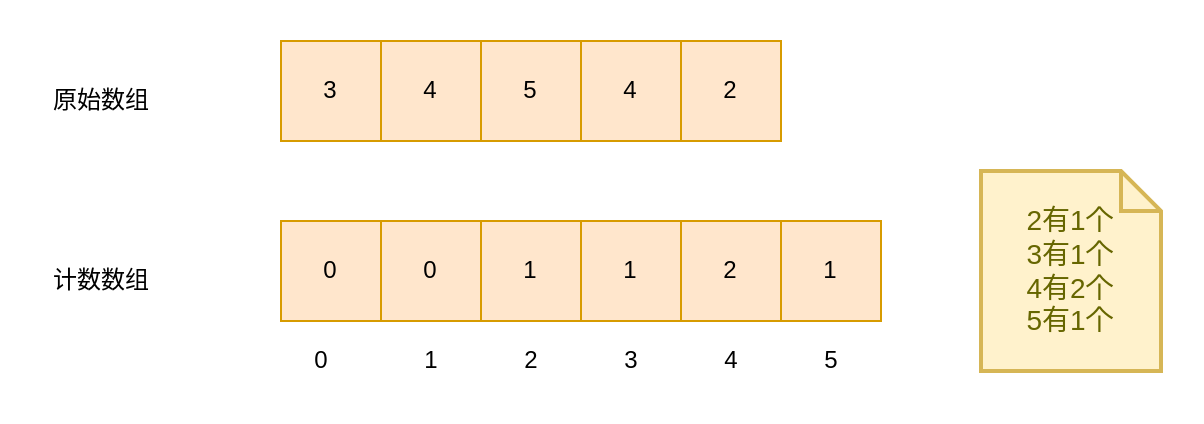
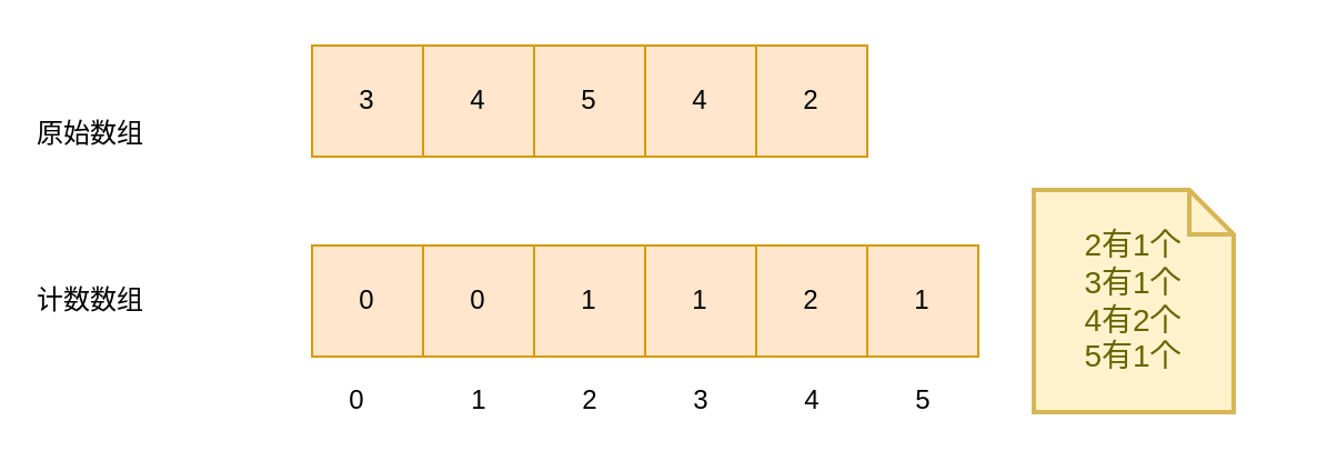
- <mxCell id="19" value="原始数组" style="text;html=1;align=center;verticalAlign=middle;resizable=0;points=[];autosize=1;strokeColor=none;" vertex="1" parent="1"><mxGeometry x="20" y="40" width="60" height="20" as="geometry" /></mxCell>
+ <mxCell id="19" value="原始数组" style="text;html=1;align=center;verticalAlign=middle;resizable=0;points=[];autosize=1;strokeColor=none;" vertex="1" parent="1"><mxGeometry x="10" y="50" width="60" height="20" as="geometry" /></mxCell>
- <mxCell id="21" value="2有1个&lt;br&gt;3有1个&lt;br&gt;4有2个&lt;br&gt;5有1个" style="shape=note;strokeWidth=2;fontSize=14;size=20;whiteSpace=wrap;html=1;fillColor=#fff2cc;strokeColor=#d6b656;fontColor=#666600;" vertex="1" parent="1"><mxGeometry x="490" y="85" width="90" height="100" as="geometry" /></mxCell>
+ <mxCell id="21" value="2有1个&lt;br&gt;3有1个&lt;br&gt;4有2个&lt;br&gt;5有1个" style="shape=note;strokeWidth=2;fontSize=14;size=20;whiteSpace=wrap;html=1;fillColor=#fff2cc;strokeColor=#d6b656;fontColor=#666600;" vertex="1" parent="1"><mxGeometry x="465" y="85" width="90" height="100" as="geometry" /></mxCell>
- <mxCell id="20" value="计数数组" style="text;html=1;align=center;verticalAlign=middle;resizable=0;points=[];autosize=1;strokeColor=none;" vertex="1" parent="1"><mxGeometry x="20" y="130" width="60" height="20" as="geometry" /></mxCell>
+ <mxCell id="20" value="计数数组" style="text;html=1;align=center;verticalAlign=middle;resizable=0;points=[];autosize=1;strokeColor=none;" vertex="1" parent="1"><mxGeometry x="10" y="125" width="60" height="20" as="geometry" /></mxCell>
